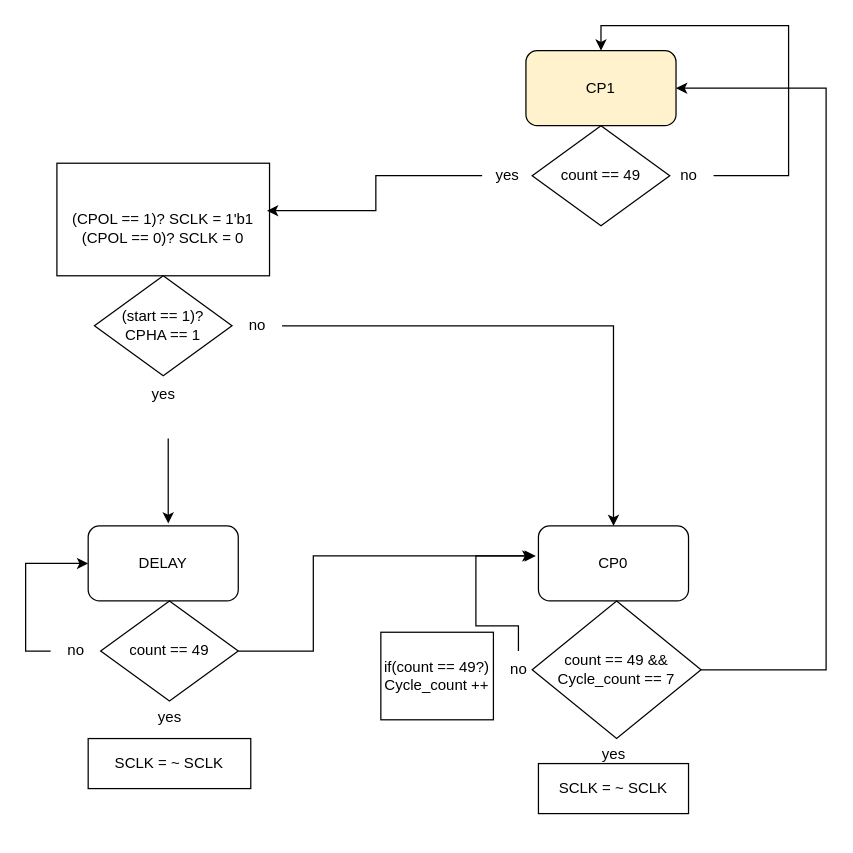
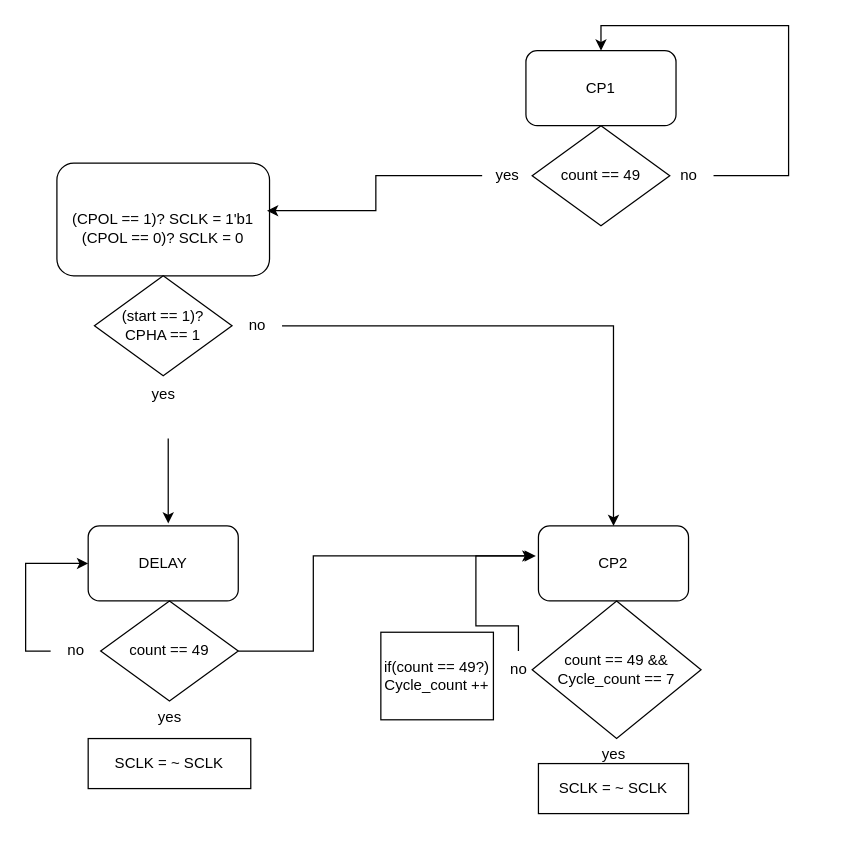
- <mxCell id="6" value="CP1" style="rounded=1;whiteSpace=wrap;html=1;fillColor=#fff2cc;" vertex="1" parent="1"><mxGeometry x="420" y="40" width="120" height="60" as="geometry" /></mxCell>
+ <mxCell id="6" value="CP1" style="rounded=1;whiteSpace=wrap;html=1;" vertex="1" parent="1"><mxGeometry x="420" y="40" width="120" height="60" as="geometry" /></mxCell>
- <mxCell id="2" value="&lt;div&gt;&lt;br&gt;&lt;/div&gt;(CPOL == 1)? SCLK = 1'b1&lt;div&gt;(CPOL == 0)? SCLK = 0&lt;/div&gt;" style="whiteSpace=wrap;html=1;rounded=0;" vertex="1" parent="1"><mxGeometry x="45" y="130" width="170" height="90" as="geometry" /></mxCell>
+ <mxCell id="2" value="&lt;div&gt;&lt;br&gt;&lt;/div&gt;(CPOL == 1)? SCLK = 1'b1&lt;div&gt;(CPOL == 0)? SCLK = 0&lt;/div&gt;" style="rounded=1;whiteSpace=wrap;html=1;" vertex="1" parent="1"><mxGeometry x="45" y="130" width="170" height="90" as="geometry" /></mxCell>
- <mxCell id="4" style="edgeStyle=orthogonalEdgeStyle;rounded=0;orthogonalLoop=1;jettySize=auto;html=1;entryX=1;entryY=0.5;entryDx=0;entryDy=0;exitX=1;exitY=0.5;exitDx=0;exitDy=0;" edge="1" parent="1" source="13" target="6"><mxGeometry relative="1" as="geometry"><Array as="points"><mxPoint x="660" y="535" /><mxPoint x="660" y="70" /></Array></mxGeometry></mxCell>
- <mxCell id="5" value="CP0" style="rounded=1;whiteSpace=wrap;html=1;" vertex="1" parent="1"><mxGeometry x="430" y="420" width="120" height="60" as="geometry" /></mxCell>
+ <mxCell id="5" value="CP2" style="rounded=1;whiteSpace=wrap;html=1;" vertex="1" parent="1"><mxGeometry x="430" y="420" width="120" height="60" as="geometry" /></mxCell>
